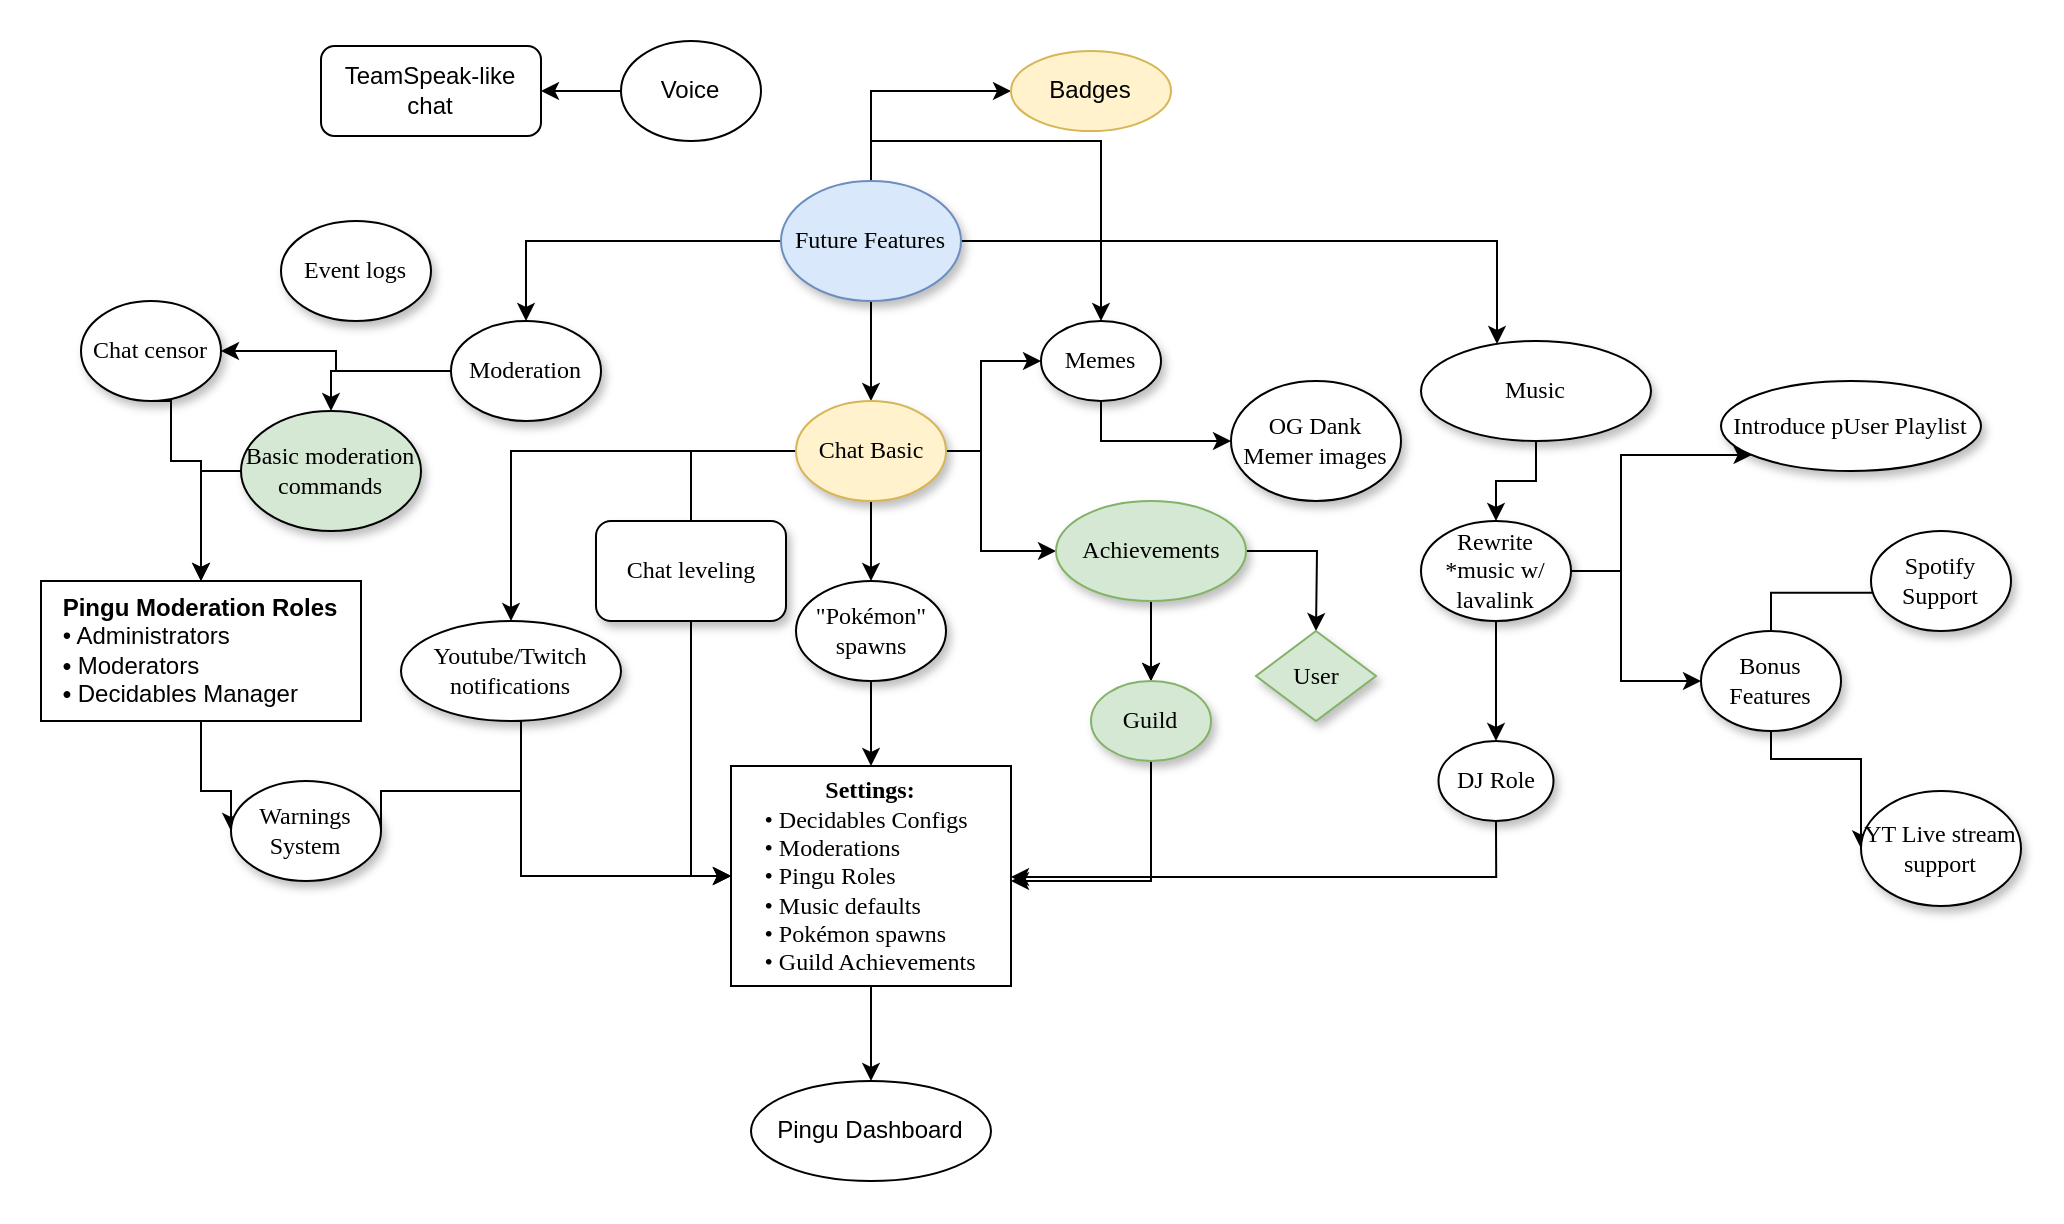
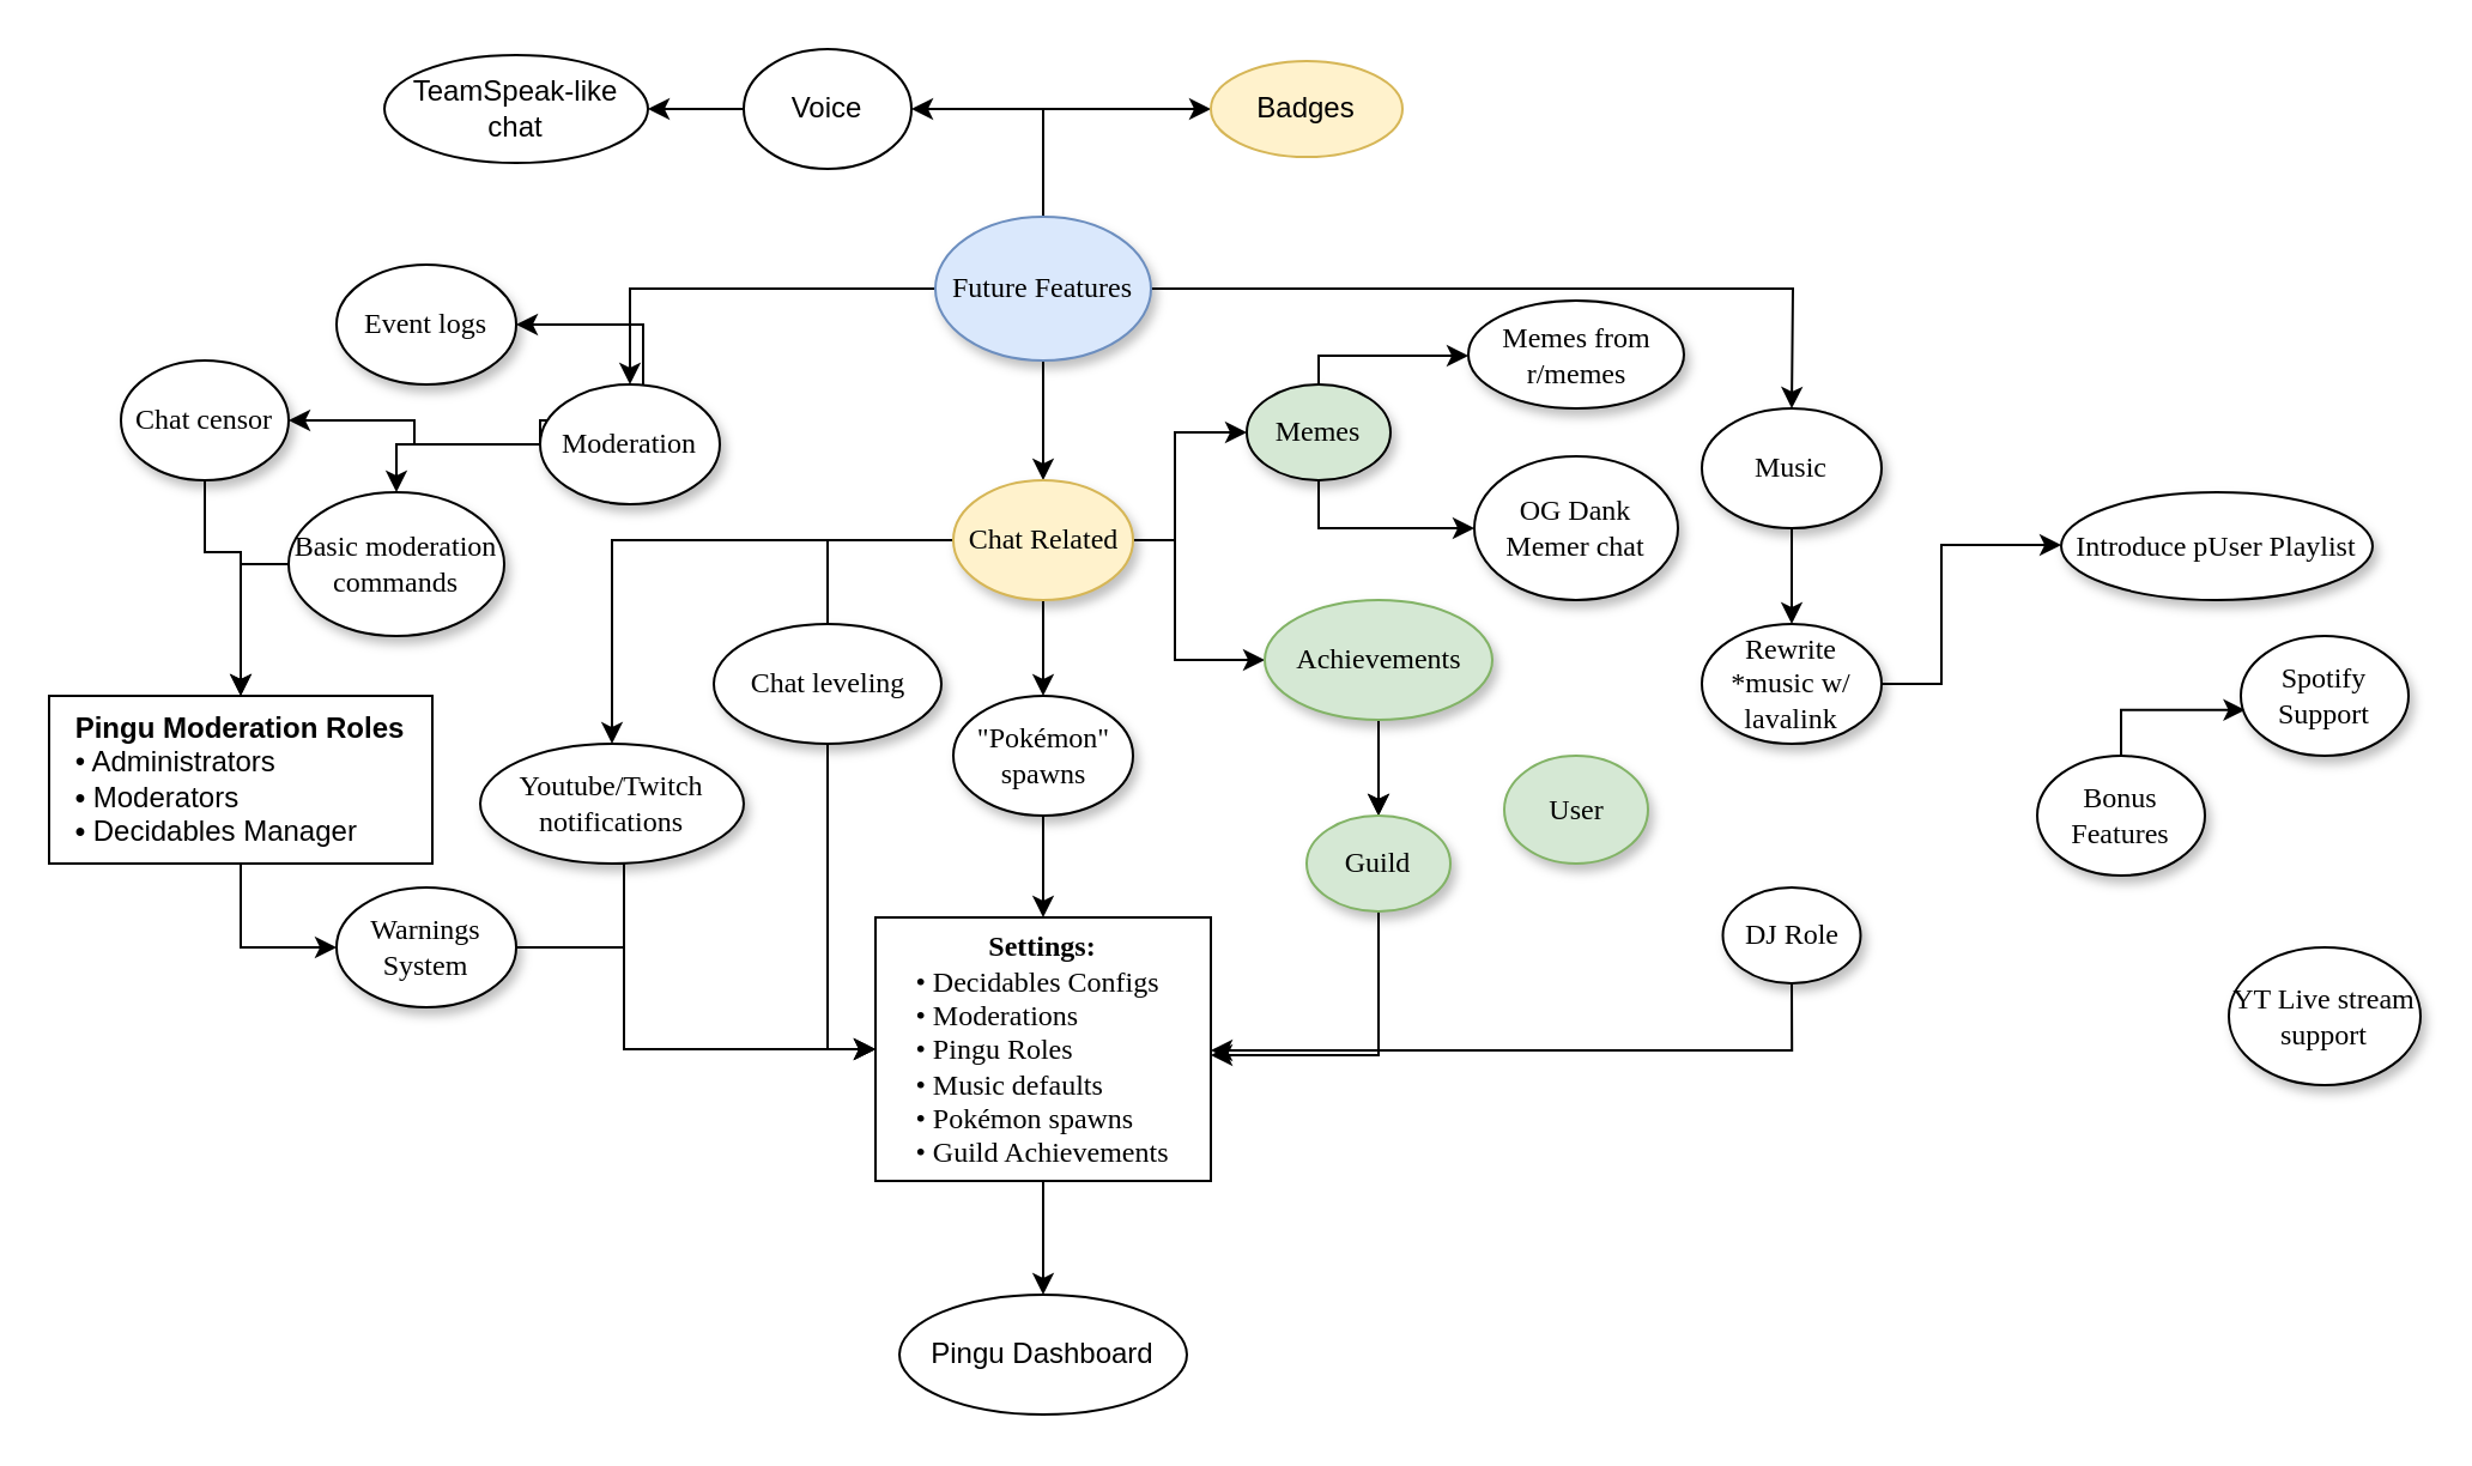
- <mxCell id="63" value="TeamSpeak-like chat" style="whiteSpace=wrap;html=1;strokeColor=#000000;align=center;rounded=1;" parent="1" vertex="1"><mxGeometry x="160" y="22.5" width="110" height="45" as="geometry" /></mxCell>
+ <mxCell id="63" value="TeamSpeak-like chat" style="ellipse;whiteSpace=wrap;html=1;strokeColor=#000000;align=center;" parent="1" vertex="1"><mxGeometry x="160" y="22.5" width="110" height="45" as="geometry" /></mxCell>
- <mxCell id="5" style="edgeStyle=orthogonalEdgeStyle;rounded=0;orthogonalLoop=1;jettySize=auto;html=1;exitX=0.5;exitY=0;exitDx=0;exitDy=0;" parent="1" source="7" target="52" edge="1"><mxGeometry relative="1" as="geometry" /></mxCell>
+ <mxCell id="5" style="edgeStyle=orthogonalEdgeStyle;rounded=0;orthogonalLoop=1;jettySize=auto;html=1;exitX=0.5;exitY=0;exitDx=0;exitDy=0;entryX=1;entryY=0.5;entryDx=0;entryDy=0;" parent="1" source="7" target="62" edge="1"><mxGeometry relative="1" as="geometry" /></mxCell>
+ <mxCell id="19" style="edgeStyle=orthogonalEdgeStyle;rounded=0;orthogonalLoop=1;jettySize=auto;html=1;exitX=0;exitY=0.5;exitDx=0;exitDy=0;entryX=1;entryY=0.5;entryDx=0;entryDy=0;" parent="1" source="22" target="23" edge="1"><mxGeometry relative="1" as="geometry"><Array as="points"><mxPoint x="268" y="175" /><mxPoint x="268" y="135" /></Array></mxGeometry></mxCell>
+ <mxCell id="55" value="Memes from r/memes" style="ellipse;whiteSpace=wrap;html=1;rounded=0;shadow=1;comic=0;labelBackgroundColor=none;strokeWidth=1;fontFamily=Verdana;fontSize=12;align=center;" parent="1" vertex="1"><mxGeometry x="612.5" y="125" width="90" height="45" as="geometry" /></mxCell>
+ <mxCell id="50" style="edgeStyle=orthogonalEdgeStyle;rounded=0;orthogonalLoop=1;jettySize=auto;html=1;exitX=0.5;exitY=0;exitDx=0;exitDy=0;" parent="1" source="52" target="55" edge="1"><mxGeometry relative="1" as="geometry"><Array as="points"><mxPoint x="550" y="148" /></Array></mxGeometry></mxCell>
- <mxCell id="58" value="&lt;span&gt;Chat censor&lt;/span&gt;" style="ellipse;whiteSpace=wrap;html=1;rounded=0;shadow=1;comic=0;labelBackgroundColor=none;strokeWidth=1;fontFamily=Verdana;fontSize=12;align=center;" parent="1" vertex="1"><mxGeometry x="40" y="150" width="70" height="50" as="geometry" /></mxCell>
+ <mxCell id="58" value="&lt;span&gt;Chat censor&lt;/span&gt;" style="ellipse;whiteSpace=wrap;html=1;rounded=0;shadow=1;comic=0;labelBackgroundColor=none;strokeWidth=1;fontFamily=Verdana;fontSize=12;align=center;" parent="1" vertex="1"><mxGeometry x="50" y="150" width="70" height="50" as="geometry" /></mxCell>
- <mxCell id="52" value="Memes" style="ellipse;whiteSpace=wrap;html=1;rounded=0;shadow=1;comic=0;labelBackgroundColor=none;strokeWidth=1;fontFamily=Verdana;fontSize=12;align=center;" parent="1" vertex="1"><mxGeometry x="520" y="160" width="60" height="40" as="geometry" /></mxCell>
+ <mxCell id="52" value="Memes" style="ellipse;whiteSpace=wrap;html=1;rounded=0;shadow=1;comic=0;labelBackgroundColor=none;strokeWidth=1;fontFamily=Verdana;fontSize=12;align=center;fillColor=#d5e8d4;" parent="1" vertex="1"><mxGeometry x="520" y="160" width="60" height="40" as="geometry" /></mxCell>
- <mxCell id="25" value="&lt;span&gt;Music&lt;/span&gt;" style="ellipse;whiteSpace=wrap;html=1;rounded=0;shadow=1;comic=0;labelBackgroundColor=none;strokeWidth=1;fontFamily=Verdana;fontSize=12;align=center;fontStyle=0" parent="1" vertex="1"><mxGeometry x="710" y="170" width="115" height="50" as="geometry" /></mxCell>
+ <mxCell id="25" value="&lt;span&gt;Music&lt;/span&gt;" style="ellipse;whiteSpace=wrap;html=1;rounded=0;shadow=1;comic=0;labelBackgroundColor=none;strokeWidth=1;fontFamily=Verdana;fontSize=12;align=center;fontStyle=0" parent="1" vertex="1"><mxGeometry x="710" y="170" width="75" height="50" as="geometry" /></mxCell>
- <mxCell id="14" value="&lt;span&gt;Introduce pUser Playlist&lt;/span&gt;" style="ellipse;whiteSpace=wrap;html=1;rounded=0;shadow=1;comic=0;labelBackgroundColor=none;strokeWidth=1;fontFamily=Verdana;fontSize=12;align=center;" parent="1" vertex="1"><mxGeometry x="860" y="190" width="130" height="45" as="geometry" /></mxCell>
+ <mxCell id="14" value="&lt;span&gt;Introduce pUser Playlist&lt;/span&gt;" style="ellipse;whiteSpace=wrap;html=1;rounded=0;shadow=1;comic=0;labelBackgroundColor=none;strokeWidth=1;fontFamily=Verdana;fontSize=12;align=center;" parent="1" vertex="1"><mxGeometry x="860" y="205" width="130" height="45" as="geometry" /></mxCell>
- <mxCell id="56" value="OG Dank Memer images" style="ellipse;whiteSpace=wrap;html=1;rounded=0;shadow=1;comic=0;labelBackgroundColor=none;strokeWidth=1;fontFamily=Verdana;fontSize=12;align=center;" parent="1" vertex="1"><mxGeometry x="615" y="190" width="85" height="60" as="geometry" /></mxCell>
+ <mxCell id="56" value="OG Dank Memer chat" style="ellipse;whiteSpace=wrap;html=1;rounded=0;shadow=1;comic=0;labelBackgroundColor=none;strokeWidth=1;fontFamily=Verdana;fontSize=12;align=center;" parent="1" vertex="1"><mxGeometry x="615" y="190" width="85" height="60" as="geometry" /></mxCell>
- <mxCell id="13" value="&lt;span&gt;Chat Basic&lt;/span&gt;" style="ellipse;whiteSpace=wrap;html=1;rounded=0;shadow=1;comic=0;labelBackgroundColor=none;strokeWidth=1;fontFamily=Verdana;fontSize=12;align=center;fillColor=#fff2cc;strokeColor=#d6b656;" parent="1" vertex="1"><mxGeometry x="397.5" y="200" width="75" height="50" as="geometry" /></mxCell>
+ <mxCell id="13" value="&lt;span&gt;Chat Related&lt;/span&gt;" style="ellipse;whiteSpace=wrap;html=1;rounded=0;shadow=1;comic=0;labelBackgroundColor=none;strokeWidth=1;fontFamily=Verdana;fontSize=12;align=center;fillColor=#fff2cc;strokeColor=#d6b656;" parent="1" vertex="1"><mxGeometry x="397.5" y="200" width="75" height="50" as="geometry" /></mxCell>
- <mxCell id="31" value="&lt;span&gt;Basic moderation commands&lt;/span&gt;" style="ellipse;whiteSpace=wrap;html=1;rounded=0;shadow=1;comic=0;labelBackgroundColor=none;strokeWidth=1;fontFamily=Verdana;fontSize=12;align=center;fillColor=#d5e8d4;" parent="1" vertex="1"><mxGeometry x="120" y="205" width="90" height="60" as="geometry" /></mxCell>
+ <mxCell id="31" value="&lt;span&gt;Basic moderation commands&lt;/span&gt;" style="ellipse;whiteSpace=wrap;html=1;rounded=0;shadow=1;comic=0;labelBackgroundColor=none;strokeWidth=1;fontFamily=Verdana;fontSize=12;align=center;" parent="1" vertex="1"><mxGeometry x="120" y="205" width="90" height="60" as="geometry" /></mxCell>
- <mxCell id="16" style="edgeStyle=orthogonalEdgeStyle;rounded=0;orthogonalLoop=1;jettySize=auto;html=1;exitX=1;exitY=0.5;exitDx=0;exitDy=0;entryX=0.5;entryY=0;entryDx=0;entryDy=0;" parent="1" source="18" target="40" edge="1"><mxGeometry relative="1" as="geometry"><Array as="points"><mxPoint x="658" y="275" /><mxPoint x="658" y="275" /><mxPoint x="658" y="275" /></Array></mxGeometry></mxCell>
- <mxCell id="33" value="Chat leveling" style="whiteSpace=wrap;html=1;shadow=1;comic=0;labelBackgroundColor=none;strokeWidth=1;fontFamily=Verdana;fontSize=12;align=center;rounded=1;" parent="1" vertex="1"><mxGeometry x="297.5" y="260" width="95" height="50" as="geometry" /></mxCell>
+ <mxCell id="33" value="Chat leveling" style="ellipse;whiteSpace=wrap;html=1;rounded=0;shadow=1;comic=0;labelBackgroundColor=none;strokeWidth=1;fontFamily=Verdana;fontSize=12;align=center;" parent="1" vertex="1"><mxGeometry x="297.5" y="260" width="95" height="50" as="geometry" /></mxCell>
- <mxCell id="46" style="edgeStyle=orthogonalEdgeStyle;rounded=0;orthogonalLoop=1;jettySize=auto;html=1;exitX=0.5;exitY=0;exitDx=0;exitDy=0;entryX=0.025;entryY=0.618;entryDx=0;entryDy=0;entryPerimeter=0;endArrow=none;" parent="1" source="47" target="48" edge="1"><mxGeometry relative="1" as="geometry"><Array as="points"><mxPoint x="885" y="296" /></Array></mxGeometry></mxCell>
+ <mxCell id="46" style="edgeStyle=orthogonalEdgeStyle;rounded=0;orthogonalLoop=1;jettySize=auto;html=1;exitX=0.5;exitY=0;exitDx=0;exitDy=0;entryX=0.025;entryY=0.618;entryDx=0;entryDy=0;entryPerimeter=0;" parent="1" source="47" target="48" edge="1"><mxGeometry relative="1" as="geometry"><Array as="points"><mxPoint x="885" y="296" /></Array></mxGeometry></mxCell>
- <mxCell id="28" style="edgeStyle=orthogonalEdgeStyle;rounded=0;orthogonalLoop=1;jettySize=auto;html=1;exitX=1;exitY=0.5;exitDx=0;exitDy=0;" parent="1" source="29" target="47" edge="1"><mxGeometry relative="1" as="geometry"><Array as="points"><mxPoint x="810" y="285" /><mxPoint x="810" y="340" /></Array></mxGeometry></mxCell>
- <mxCell id="27" style="edgeStyle=orthogonalEdgeStyle;rounded=0;orthogonalLoop=1;jettySize=auto;html=1;entryX=0.5;entryY=0;entryDx=0;entryDy=0;" parent="1" source="29" target="42" edge="1"><mxGeometry relative="1" as="geometry" /></mxCell>
- <mxCell id="40" value="User" style="rhombus;whiteSpace=wrap;html=1;shadow=1;comic=0;labelBackgroundColor=none;strokeWidth=1;fontFamily=Verdana;fontSize=12;align=center;fillColor=#d5e8d4;strokeColor=#82b366;" parent="1" vertex="1"><mxGeometry x="627.5" y="315" width="60" height="45" as="geometry" /></mxCell>
+ <mxCell id="40" value="User" style="ellipse;whiteSpace=wrap;html=1;rounded=0;shadow=1;comic=0;labelBackgroundColor=none;strokeWidth=1;fontFamily=Verdana;fontSize=12;align=center;fillColor=#d5e8d4;strokeColor=#82b366;" parent="1" vertex="1"><mxGeometry x="627.5" y="315" width="60" height="45" as="geometry" /></mxCell>
- <mxCell id="45" style="edgeStyle=orthogonalEdgeStyle;rounded=0;orthogonalLoop=1;jettySize=auto;html=1;exitX=0.5;exitY=1;exitDx=0;exitDy=0;entryX=0;entryY=0.5;entryDx=0;entryDy=0;" parent="1" source="47" target="49" edge="1"><mxGeometry relative="1" as="geometry"><mxPoint x="890" y="435" as="targetPoint" /><Array as="points"><mxPoint x="885" y="379" /></Array></mxGeometry></mxCell>
- <mxCell id="60" value="&lt;span&gt;Warnings System&lt;/span&gt;" style="ellipse;whiteSpace=wrap;html=1;rounded=0;shadow=1;comic=0;labelBackgroundColor=none;strokeWidth=1;fontFamily=Verdana;fontSize=12;align=center;" parent="1" vertex="1"><mxGeometry x="115" y="390" width="75" height="50" as="geometry" /></mxCell>
+ <mxCell id="60" value="&lt;span&gt;Warnings System&lt;/span&gt;" style="ellipse;whiteSpace=wrap;html=1;rounded=0;shadow=1;comic=0;labelBackgroundColor=none;strokeWidth=1;fontFamily=Verdana;fontSize=12;align=center;" parent="1" vertex="1"><mxGeometry x="140" y="370" width="75" height="50" as="geometry" /></mxCell>
